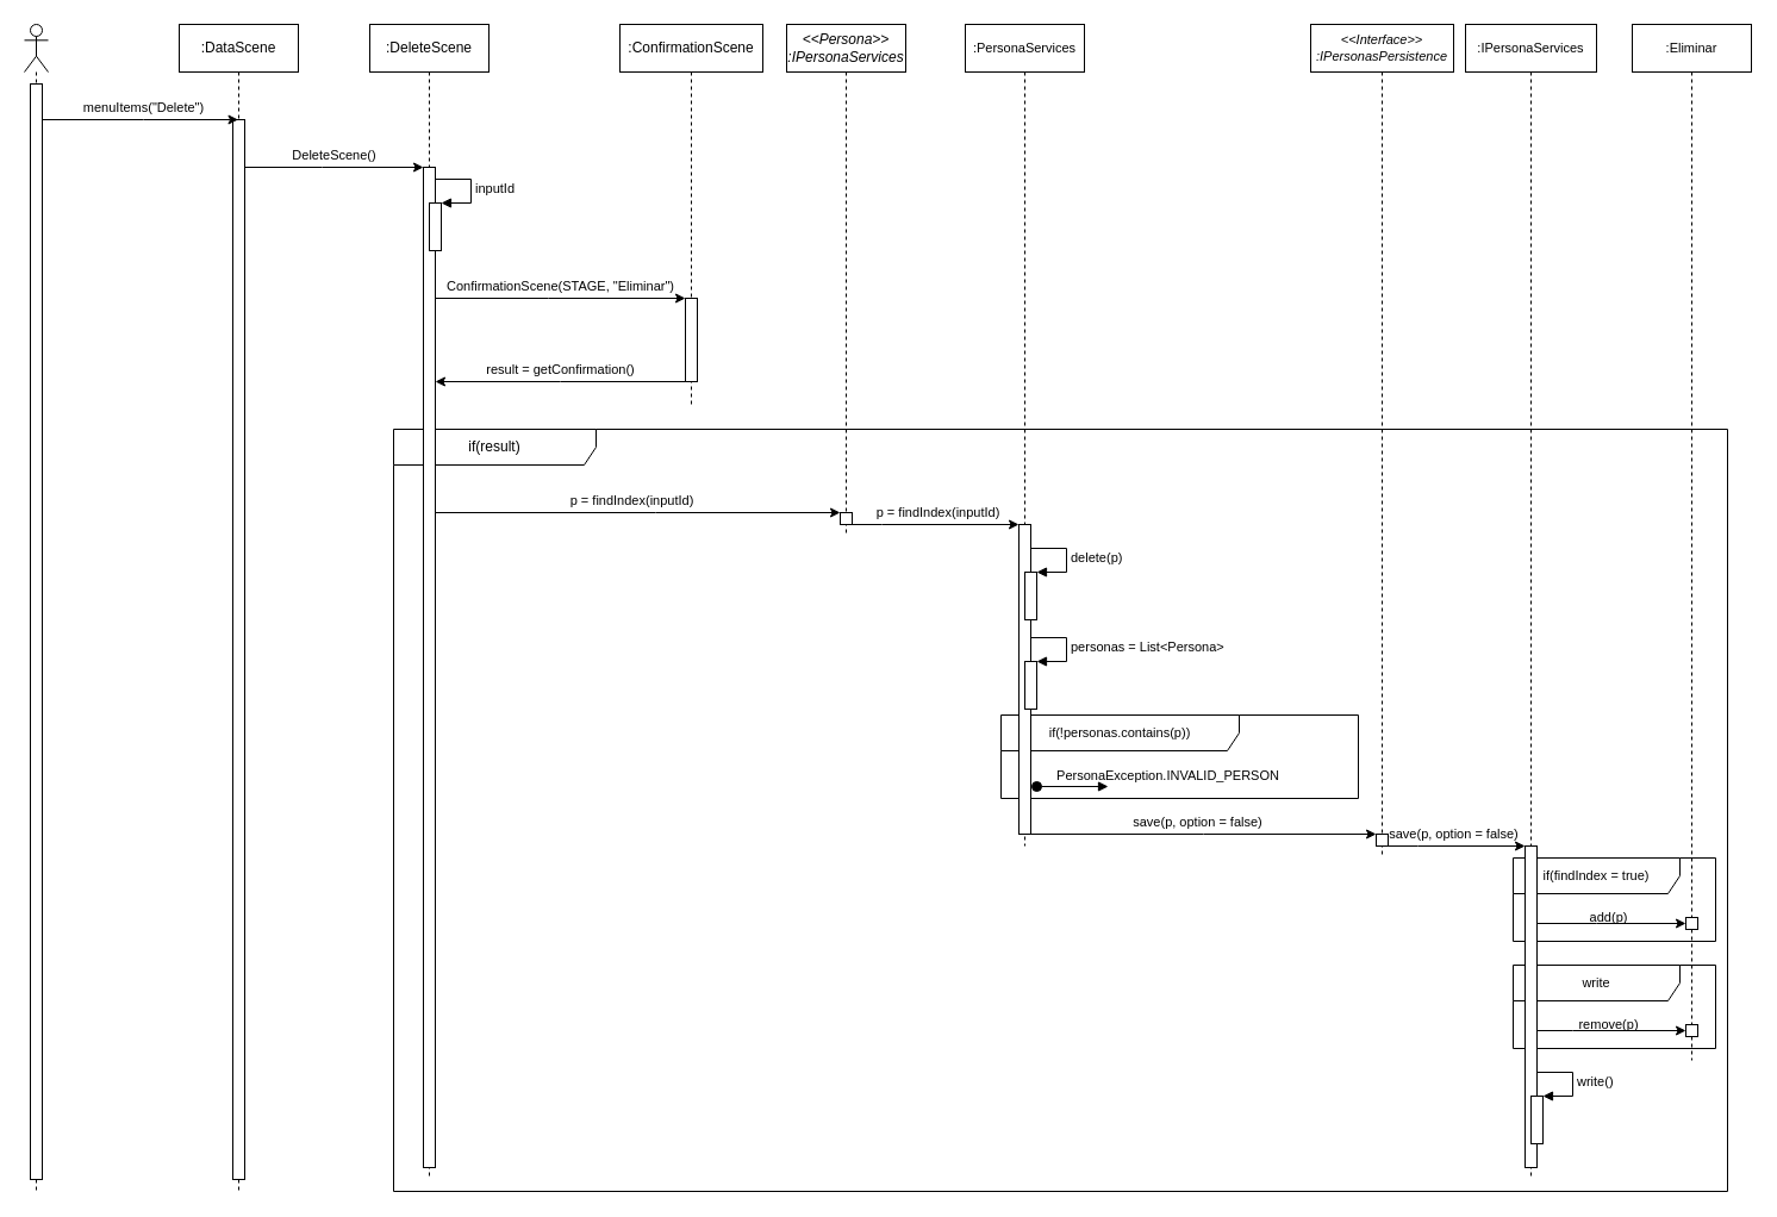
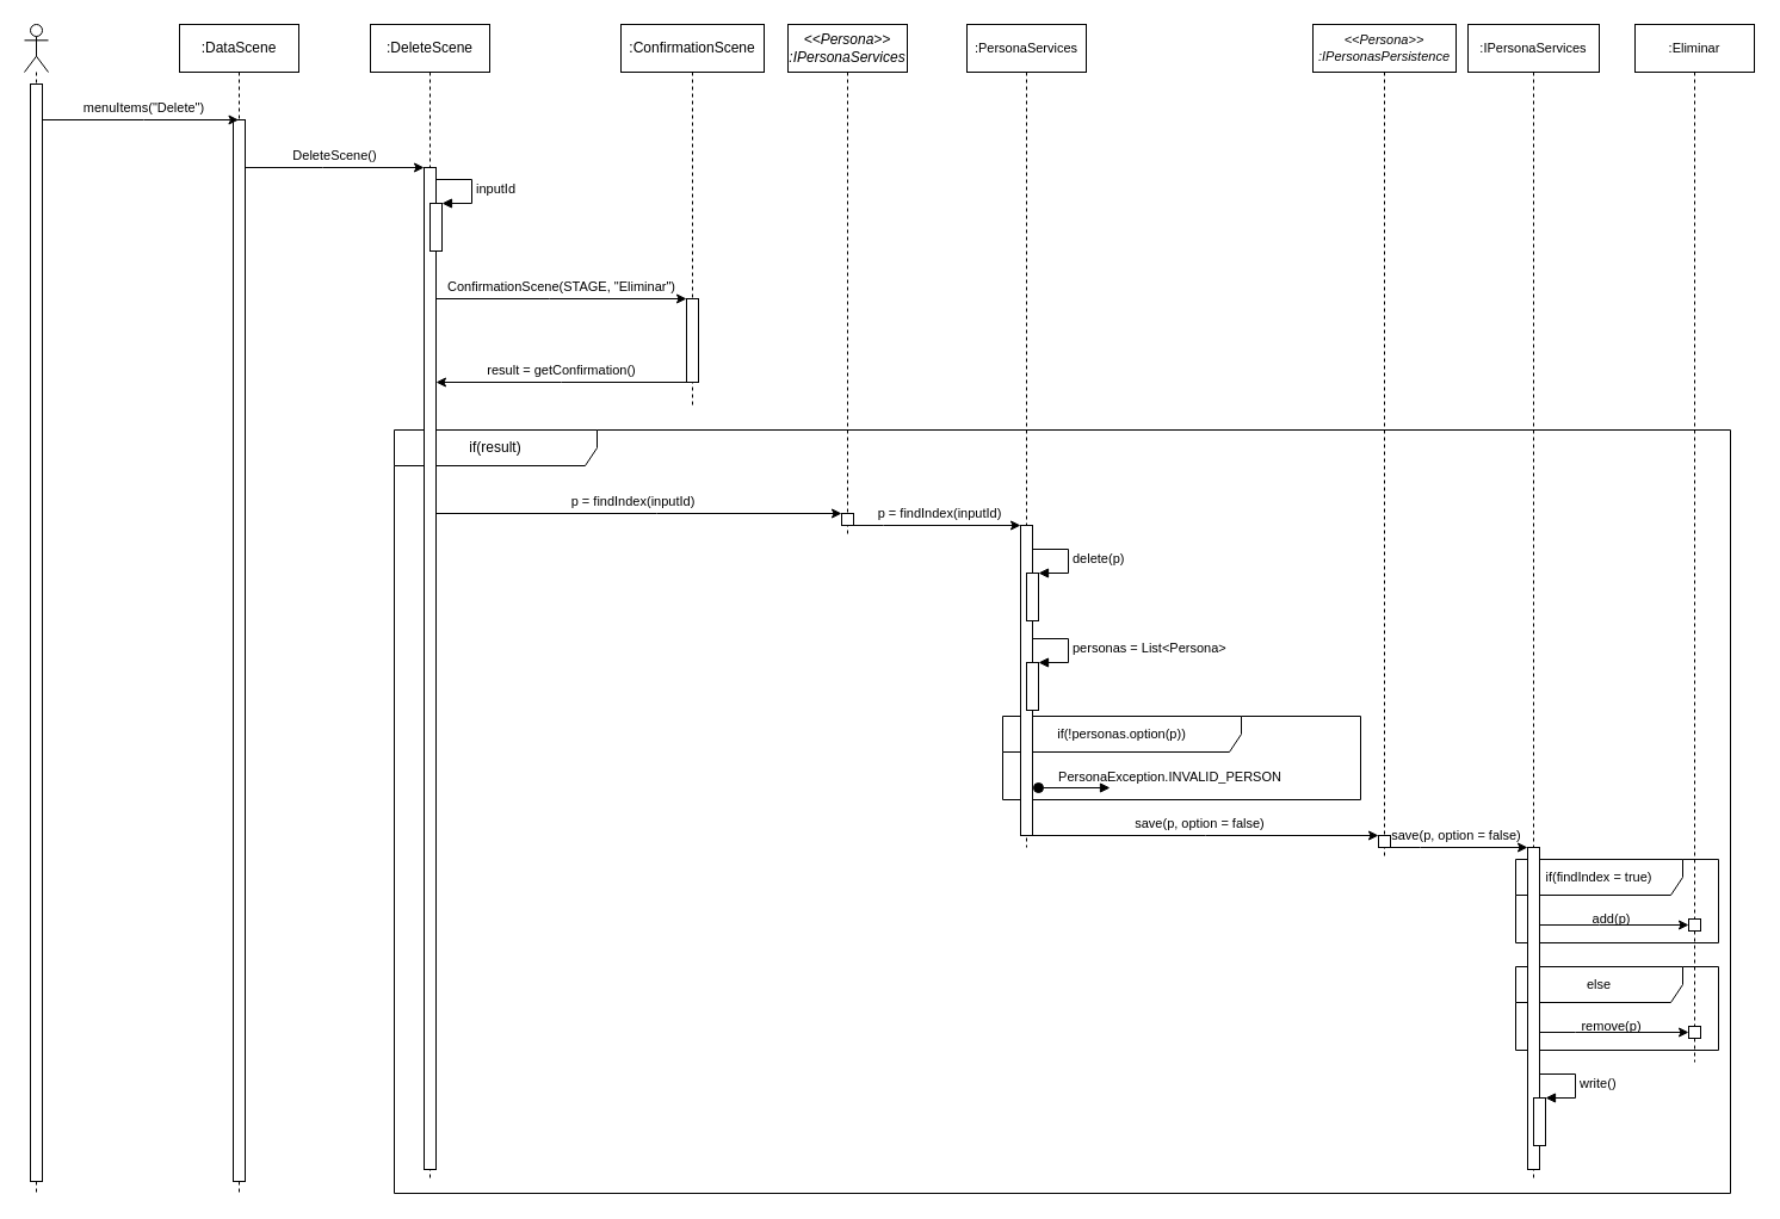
- <mxCell id="31" value="&amp;lt;&amp;lt;Interface&amp;gt;&amp;gt;&lt;br&gt;:IPersonasPersistence" style="shape=umlLifeline;perimeter=lifelinePerimeter;whiteSpace=wrap;html=1;container=1;collapsible=0;recursiveResize=0;outlineConnect=0;fontSize=11;fontStyle=2" parent="1" vertex="1"><mxGeometry x="1100" y="20" width="120" height="700" as="geometry" /></mxCell>
+ <mxCell id="31" value="&amp;lt;&amp;lt;Persona&amp;gt;&amp;gt;&lt;br&gt;:IPersonasPersistence" style="shape=umlLifeline;perimeter=lifelinePerimeter;whiteSpace=wrap;html=1;container=1;collapsible=0;recursiveResize=0;outlineConnect=0;fontSize=11;fontStyle=2" parent="1" vertex="1"><mxGeometry x="1100" y="20" width="120" height="700" as="geometry" /></mxCell>
- <mxCell id="5" value="if(!personas.contains(p))" style="shape=umlFrame;whiteSpace=wrap;html=1;fontSize=11;width=200;height=30;" parent="1" vertex="1"><mxGeometry x="840" y="600" width="300" height="70" as="geometry" /></mxCell>
+ <mxCell id="5" value="if(!personas.option(p))" style="shape=umlFrame;whiteSpace=wrap;html=1;fontSize=11;width=200;height=30;" parent="1" vertex="1"><mxGeometry x="840" y="600" width="300" height="70" as="geometry" /></mxCell>
- <mxCell id="3" value="write" style="shape=umlFrame;whiteSpace=wrap;html=1;fontSize=11;width=140;height=30;" vertex="1" parent="1"><mxGeometry x="1270" y="810" width="170" height="70" as="geometry" /></mxCell>
+ <mxCell id="3" value="else" style="shape=umlFrame;whiteSpace=wrap;html=1;fontSize=11;width=140;height=30;" vertex="1" parent="1"><mxGeometry x="1270" y="810" width="170" height="70" as="geometry" /></mxCell>
